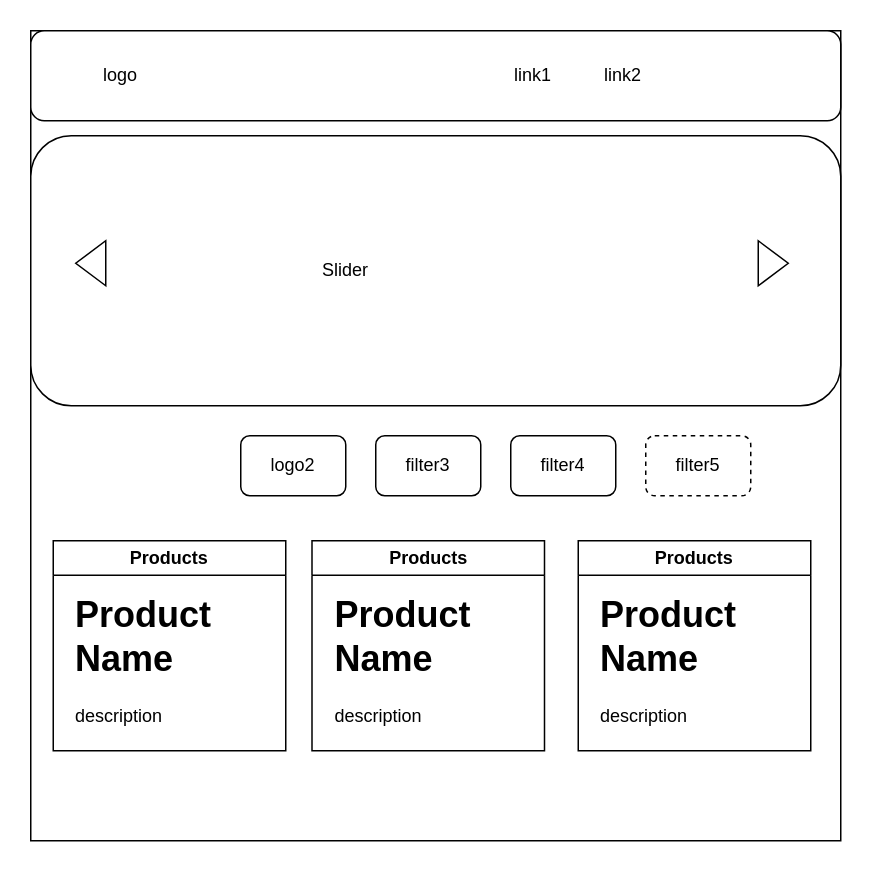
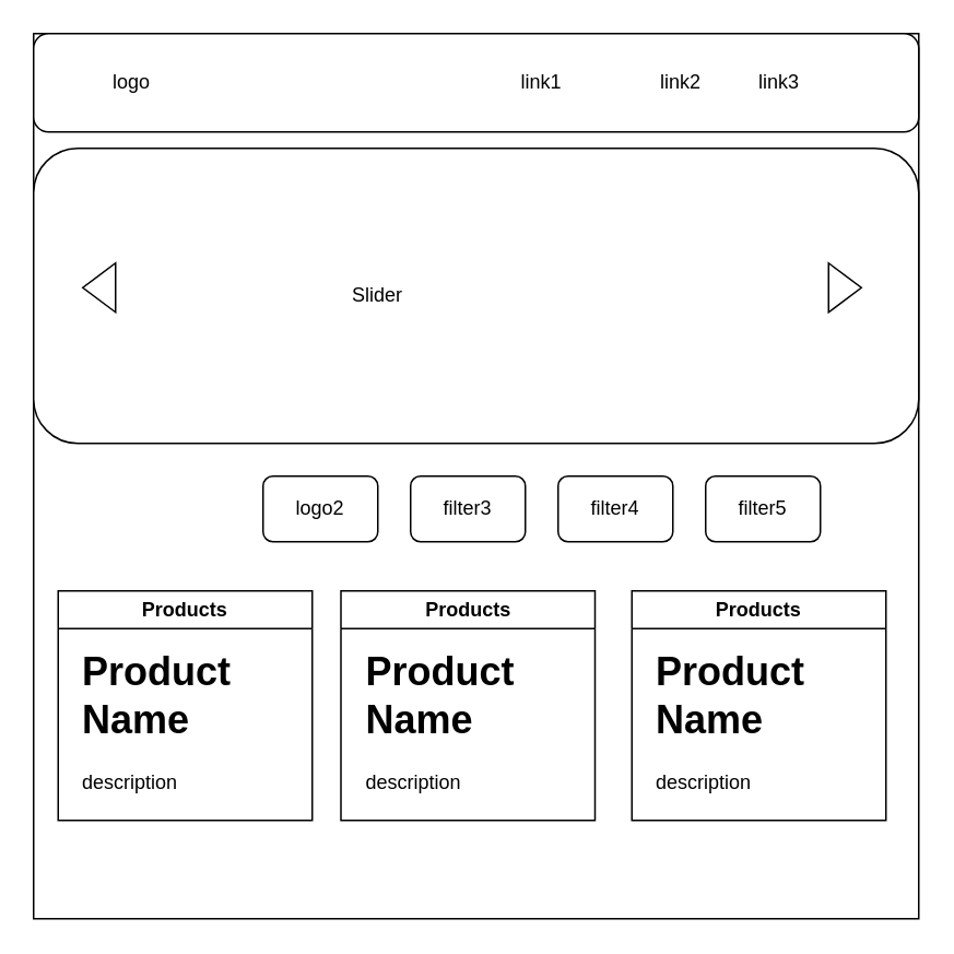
- <mxCell id="6" value="link1" style="text;html=1;strokeColor=none;fillColor=none;align=center;verticalAlign=middle;whiteSpace=wrap;rounded=0;" vertex="1" parent="1"><mxGeometry x="325" y="35" width="60" height="30" as="geometry" /></mxCell>
+ <mxCell id="6" value="link1" style="text;html=1;strokeColor=none;fillColor=none;align=center;verticalAlign=middle;whiteSpace=wrap;rounded=0;" vertex="1" parent="1"><mxGeometry x="300" y="35" width="60" height="30" as="geometry" /></mxCell>
+ <mxCell id="8" value="link3" style="text;html=1;strokeColor=none;fillColor=none;align=center;verticalAlign=middle;whiteSpace=wrap;rounded=0;" vertex="1" parent="1"><mxGeometry x="445" y="35" width="60" height="30" as="geometry" /></mxCell>
- <mxCell id="15" value="filter5" style="rounded=1;whiteSpace=wrap;html=1;dashed=1;" vertex="1" parent="1"><mxGeometry x="430" y="290" width="70" height="40" as="geometry" /></mxCell>
+ <mxCell id="15" value="filter5" style="rounded=1;whiteSpace=wrap;html=1;" vertex="1" parent="1"><mxGeometry x="430" y="290" width="70" height="40" as="geometry" /></mxCell>
